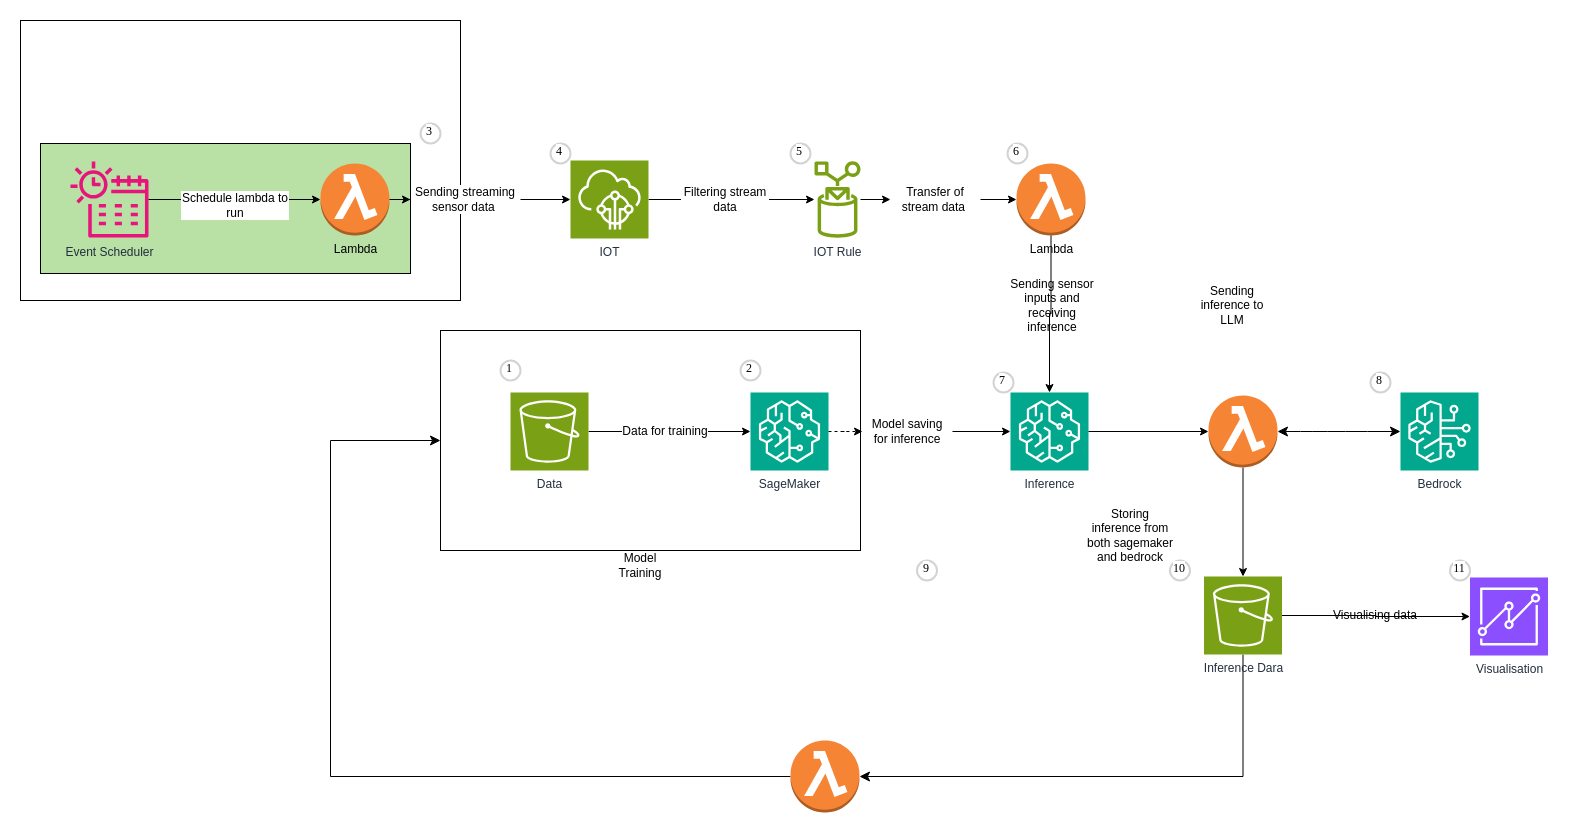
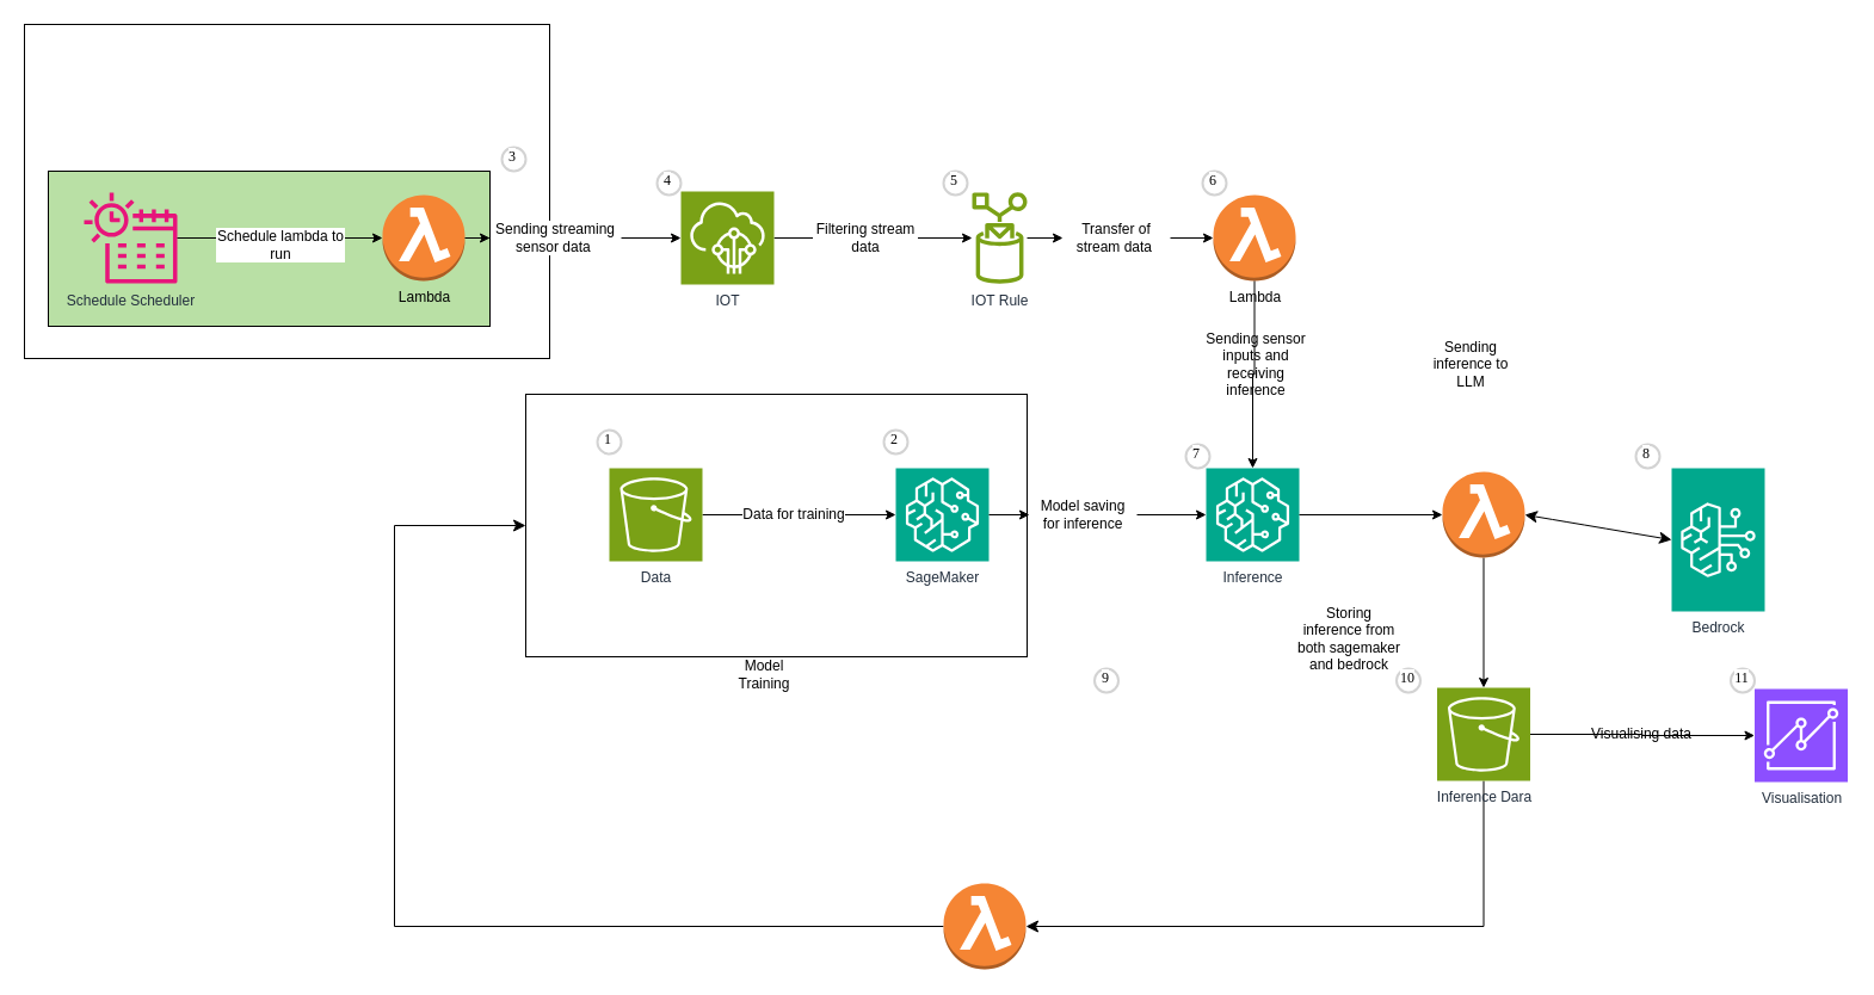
- <mxCell id="39" value="Event Scheduler" style="sketch=0;outlineConnect=0;fontColor=#232F3E;gradientColor=none;fillColor=#E7157B;strokeColor=none;dashed=0;verticalLabelPosition=bottom;verticalAlign=top;align=center;html=1;fontSize=12;fontStyle=0;aspect=fixed;pointerEvents=1;shape=mxgraph.aws4.eventbridge_scheduler;" vertex="1" parent="1"><mxGeometry x="70" y="160" width="78" height="78" as="geometry" /></mxCell>
+ <mxCell id="39" value="Schedule Scheduler" style="sketch=0;outlineConnect=0;fontColor=#232F3E;gradientColor=none;fillColor=#E7157B;strokeColor=none;dashed=0;verticalLabelPosition=bottom;verticalAlign=top;align=center;html=1;fontSize=12;fontStyle=0;aspect=fixed;pointerEvents=1;shape=mxgraph.aws4.eventbridge_scheduler;" vertex="1" parent="1"><mxGeometry x="70" y="160" width="78" height="78" as="geometry" /></mxCell>
- <mxCell id="15" value="" style="edgeStyle=orthogonalEdgeStyle;rounded=0;orthogonalLoop=1;jettySize=auto;html=1;entryX=0;entryY=0.5;entryDx=0;entryDy=0;entryPerimeter=0;dashed=1;" edge="1" parent="1" source="6" target="16"><mxGeometry relative="1" as="geometry"><mxPoint x="828" y="431" as="sourcePoint" /><mxPoint x="990" y="431" as="targetPoint" /></mxGeometry></mxCell>
+ <mxCell id="15" value="" style="edgeStyle=orthogonalEdgeStyle;rounded=0;orthogonalLoop=1;jettySize=auto;html=1;entryX=0;entryY=0.5;entryDx=0;entryDy=0;entryPerimeter=0;" edge="1" parent="1" source="6" target="16"><mxGeometry relative="1" as="geometry"><mxPoint x="828" y="431" as="sourcePoint" /><mxPoint x="990" y="431" as="targetPoint" /></mxGeometry></mxCell>
- <mxCell id="7" value="Bedrock" style="sketch=0;points=[[0,0,0],[0.25,0,0],[0.5,0,0],[0.75,0,0],[1,0,0],[0,1,0],[0.25,1,0],[0.5,1,0],[0.75,1,0],[1,1,0],[0,0.25,0],[0,0.5,0],[0,0.75,0],[1,0.25,0],[1,0.5,0],[1,0.75,0]];outlineConnect=0;fontColor=#232F3E;fillColor=#01A88D;strokeColor=#ffffff;dashed=0;verticalLabelPosition=bottom;verticalAlign=top;align=center;html=1;fontSize=12;fontStyle=0;aspect=fixed;shape=mxgraph.aws4.resourceIcon;resIcon=mxgraph.aws4.bedrock;" vertex="1" parent="1"><mxGeometry x="1400" y="392" width="78" height="78" as="geometry" /></mxCell>
+ <mxCell id="7" value="Bedrock" style="sketch=0;points=[[0,0,0],[0.25,0,0],[0.5,0,0],[0.75,0,0],[1,0,0],[0,1,0],[0.25,1,0],[0.5,1,0],[0.75,1,0],[1,1,0],[0,0.25,0],[0,0.5,0],[0,0.75,0],[1,0.25,0],[1,0.5,0],[1,0.75,0]];outlineConnect=0;fontColor=#232F3E;fillColor=#01A88D;strokeColor=#ffffff;dashed=0;verticalLabelPosition=bottom;verticalAlign=top;align=center;html=1;fontSize=12;fontStyle=0;aspect=fixed;shape=mxgraph.aws4.resourceIcon;resIcon=mxgraph.aws4.bedrock;" vertex="1" parent="1"><mxGeometry x="1400" y="392" width="78" height="120" as="geometry" /></mxCell>
